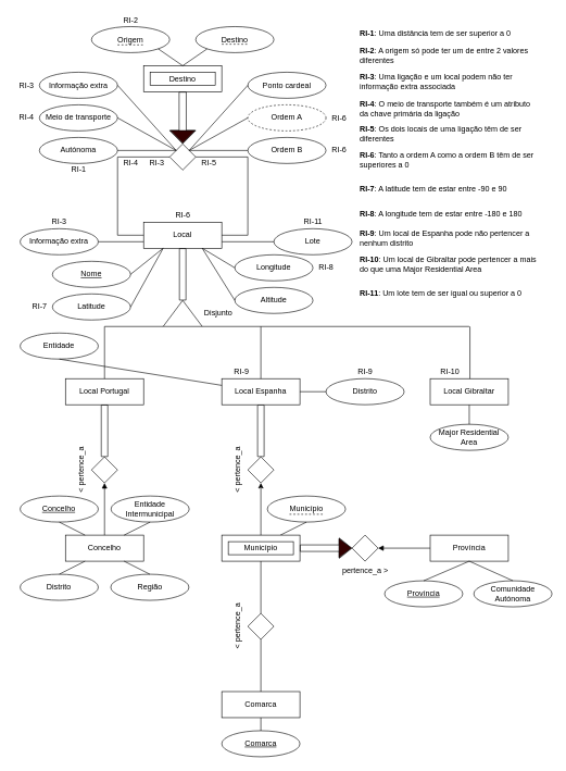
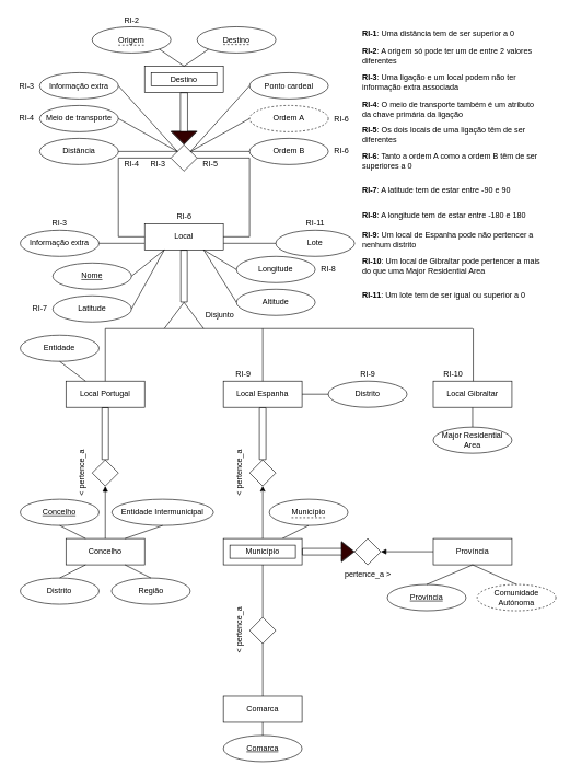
- <mxCell id="56" value="Autónoma" style="ellipse;whiteSpace=wrap;html=1;fillColor=none;" parent="1" vertex="1"><mxGeometry x="60" y="210" width="120" height="40" as="geometry" /></mxCell>
+ <mxCell id="56" value="Distância" style="ellipse;whiteSpace=wrap;html=1;fillColor=none;" parent="1" vertex="1"><mxGeometry x="60" y="210" width="120" height="40" as="geometry" /></mxCell>
- <mxCell id="80" value="RI-1" style="text;html=1;align=center;verticalAlign=middle;resizable=0;points=[];autosize=1;" parent="1" vertex="1"><mxGeometry x="100" y="250" width="40" height="20" as="geometry" /></mxCell>
- <mxCell id="69" value="" style="endArrow=none;html=1;exitX=0.5;exitY=1;exitDx=0;exitDy=0;" parent="1" source="48" target="4" edge="1"><mxGeometry width="50" height="50" relative="1" as="geometry"><mxPoint x="380" y="640" as="sourcePoint" /><mxPoint x="430" y="590" as="targetPoint" /></mxGeometry></mxCell>
+ <mxCell id="69" value="" style="endArrow=none;html=1;entryX=0.25;entryY=0;entryDx=0;entryDy=0;exitX=0.5;exitY=1;exitDx=0;exitDy=0;" parent="1" source="48" target="2" edge="1"><mxGeometry width="50" height="50" relative="1" as="geometry"><mxPoint x="380" y="640" as="sourcePoint" /><mxPoint x="430" y="590" as="targetPoint" /></mxGeometry></mxCell>
- <mxCell id="52" value="Entidade Intermunicipal" style="ellipse;whiteSpace=wrap;html=1;fillColor=none;" parent="1" vertex="1"><mxGeometry x="170" y="760" width="120" height="40" as="geometry" /></mxCell>
+ <mxCell id="52" value="Entidade Intermunicipal" style="ellipse;whiteSpace=wrap;html=1;fillColor=none;" parent="1" vertex="1"><mxGeometry x="170" y="760" width="155" height="40" as="geometry" /></mxCell>
- <mxCell id="51" value="Comunidade Autónoma" style="ellipse;whiteSpace=wrap;html=1;fillColor=none;" parent="1" vertex="1"><mxGeometry x="727" y="890" width="120" height="40" as="geometry" /></mxCell>
+ <mxCell id="51" value="Comunidade Autónoma" style="ellipse;whiteSpace=wrap;html=1;fillColor=none;dashed=1;" parent="1" vertex="1"><mxGeometry x="727" y="890" width="120" height="40" as="geometry" /></mxCell>
